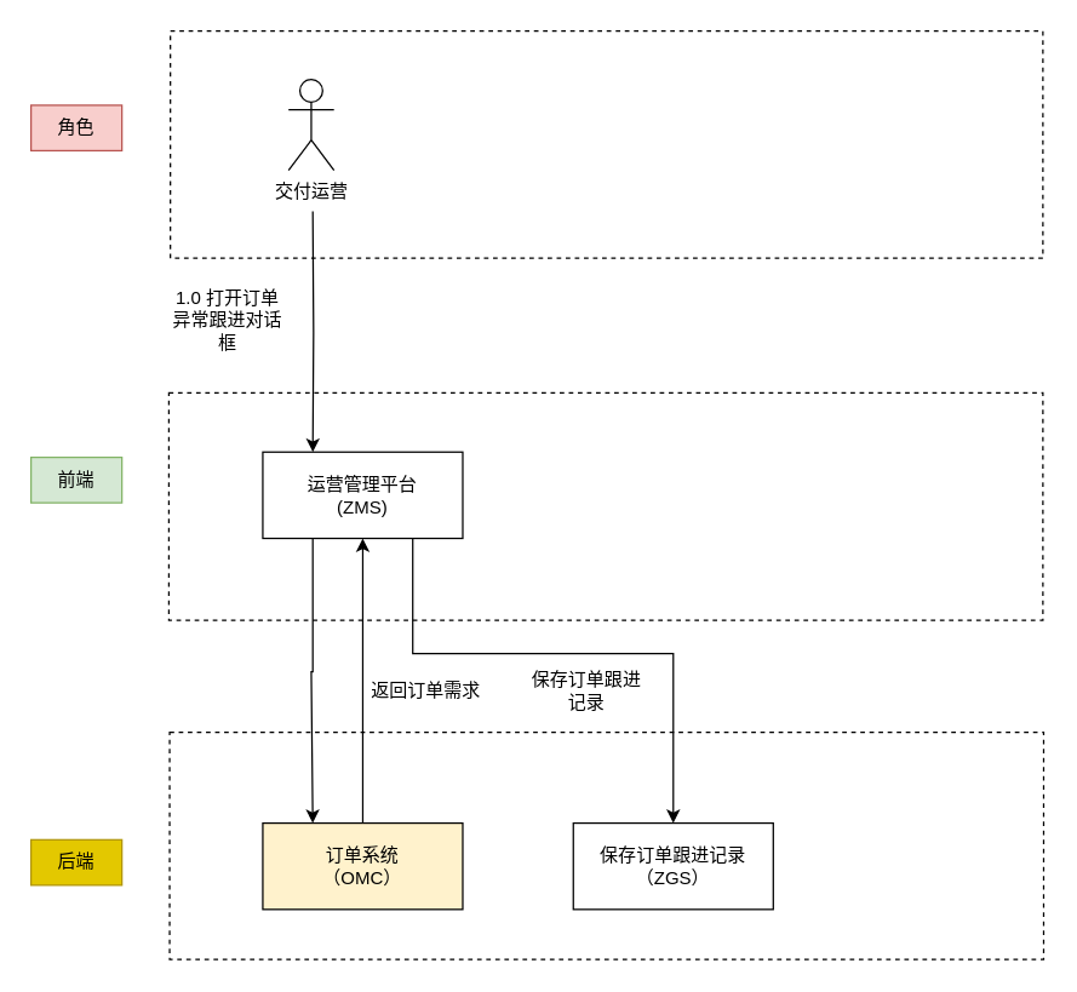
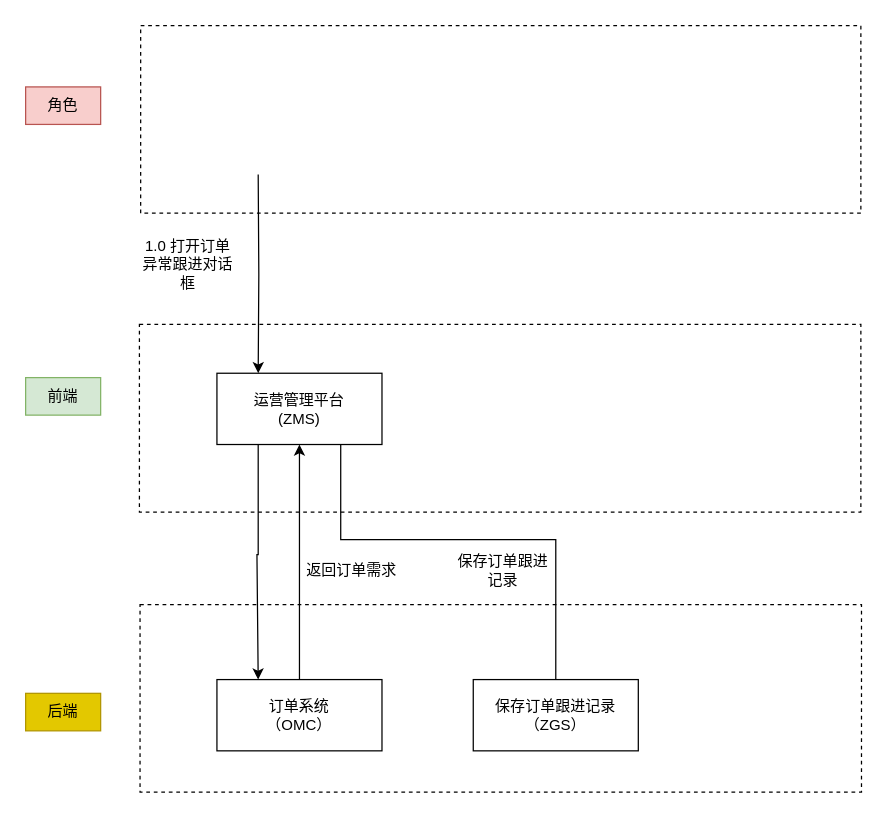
- <mxCell id="8" value="交付运营" style="shape=umlActor;verticalLabelPosition=bottom;verticalAlign=top;html=1;outlineConnect=0;" vertex="1" parent="1"><mxGeometry x="190" y="52" width="30" height="60" as="geometry" /></mxCell>
- <mxCell id="18" value="保存订单跟进记录" style="text;html=1;strokeColor=none;fillColor=none;align=center;verticalAlign=middle;whiteSpace=wrap;rounded=0;dashed=1;" vertex="1" parent="1"><mxGeometry x="349" y="438" width="76" height="36" as="geometry" /></mxCell>
+ <mxCell id="18" value="保存订单跟进记录" style="text;html=1;strokeColor=none;fillColor=none;align=center;verticalAlign=middle;whiteSpace=wrap;rounded=0;dashed=1;" vertex="1" parent="1"><mxGeometry x="364" y="438" width="76" height="36" as="geometry" /></mxCell>
- <mxCell id="5" style="edgeStyle=orthogonalEdgeStyle;rounded=0;orthogonalLoop=1;jettySize=auto;html=1;exitX=0.75;exitY=1;exitDx=0;exitDy=0;" edge="1" parent="1" source="6" target="17"><mxGeometry relative="1" as="geometry"><Array as="points"><mxPoint x="272" y="431" /><mxPoint x="444" y="431" /></Array></mxGeometry></mxCell>
+ <mxCell id="5" style="edgeStyle=orthogonalEdgeStyle;rounded=0;orthogonalLoop=1;jettySize=auto;html=1;exitX=0.75;exitY=1;exitDx=0;exitDy=0;endArrow=none;" edge="1" parent="1" source="6" target="17"><mxGeometry relative="1" as="geometry"><Array as="points"><mxPoint x="272" y="431" /><mxPoint x="444" y="431" /></Array></mxGeometry></mxCell>
- <mxCell id="10" value="订单系统&lt;br&gt;（OMC）" style="rounded=0;whiteSpace=wrap;html=1;fillColor=#fff2cc;" vertex="1" parent="1"><mxGeometry x="173" y="543" width="132" height="57" as="geometry" /></mxCell>
+ <mxCell id="10" value="订单系统&lt;br&gt;（OMC）" style="rounded=0;whiteSpace=wrap;html=1;" vertex="1" parent="1"><mxGeometry x="173" y="543" width="132" height="57" as="geometry" /></mxCell>
